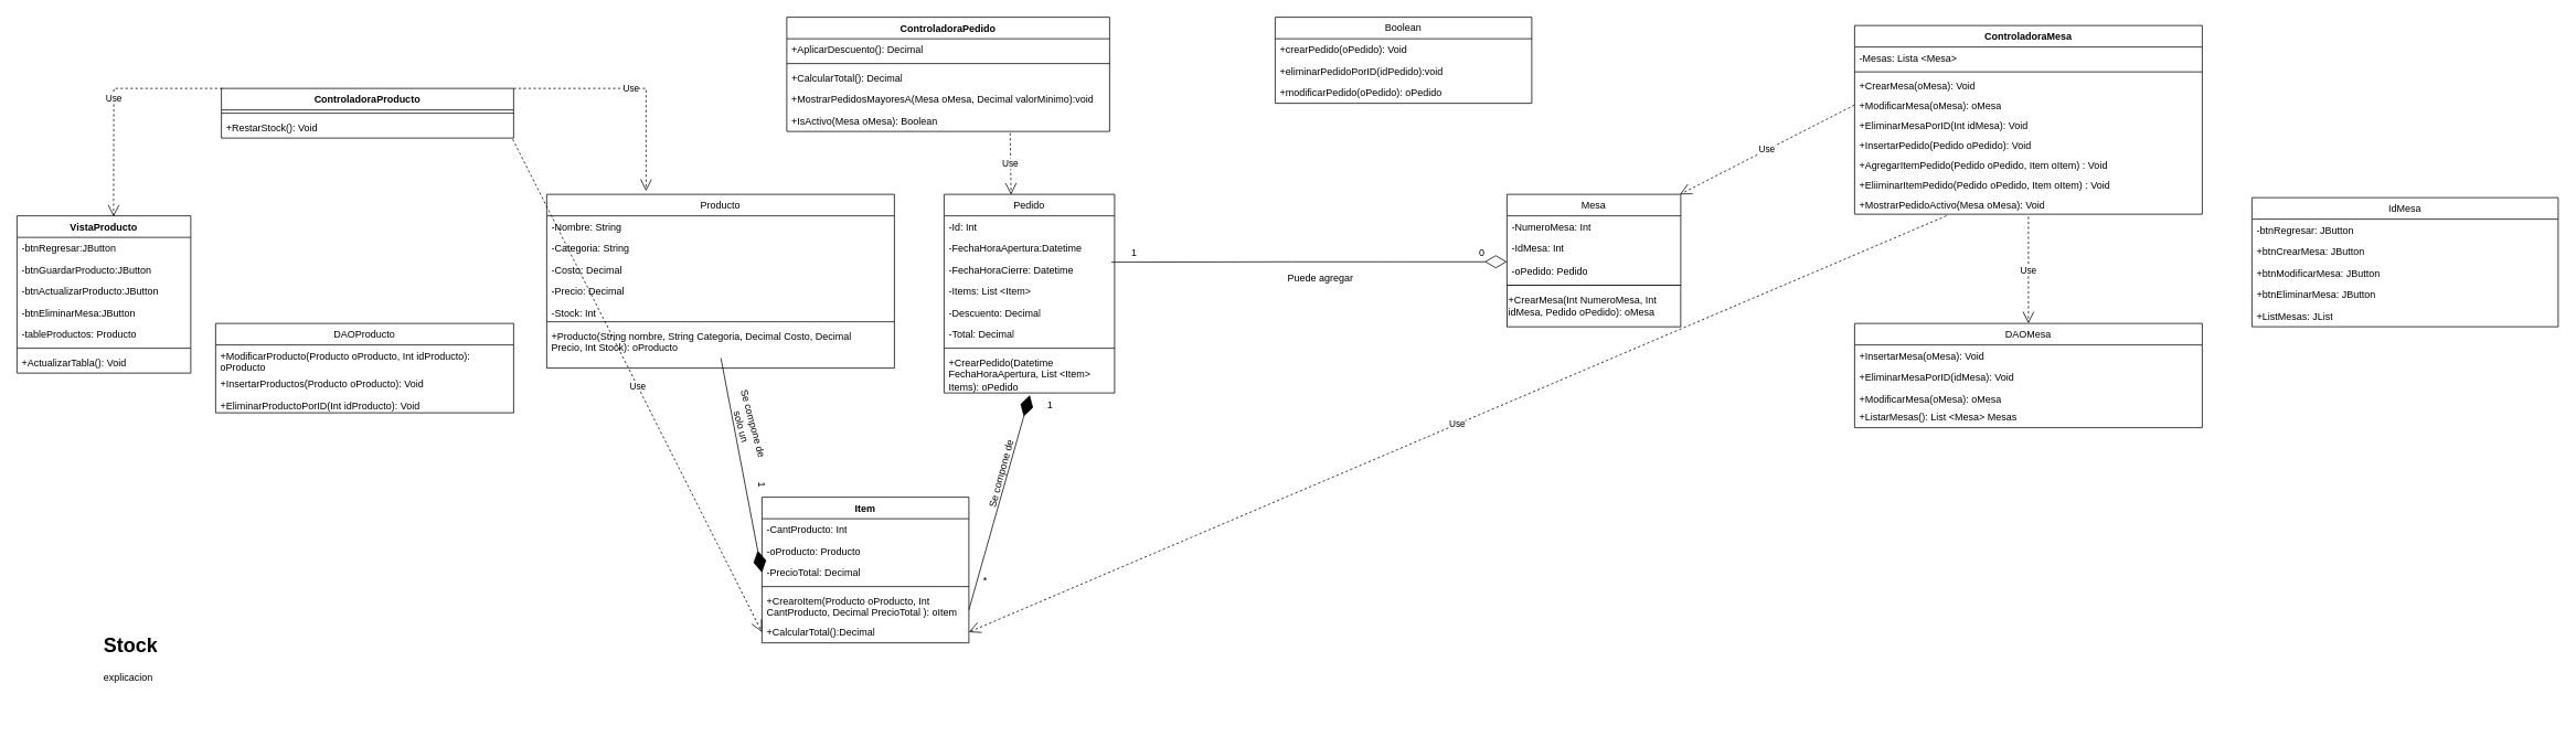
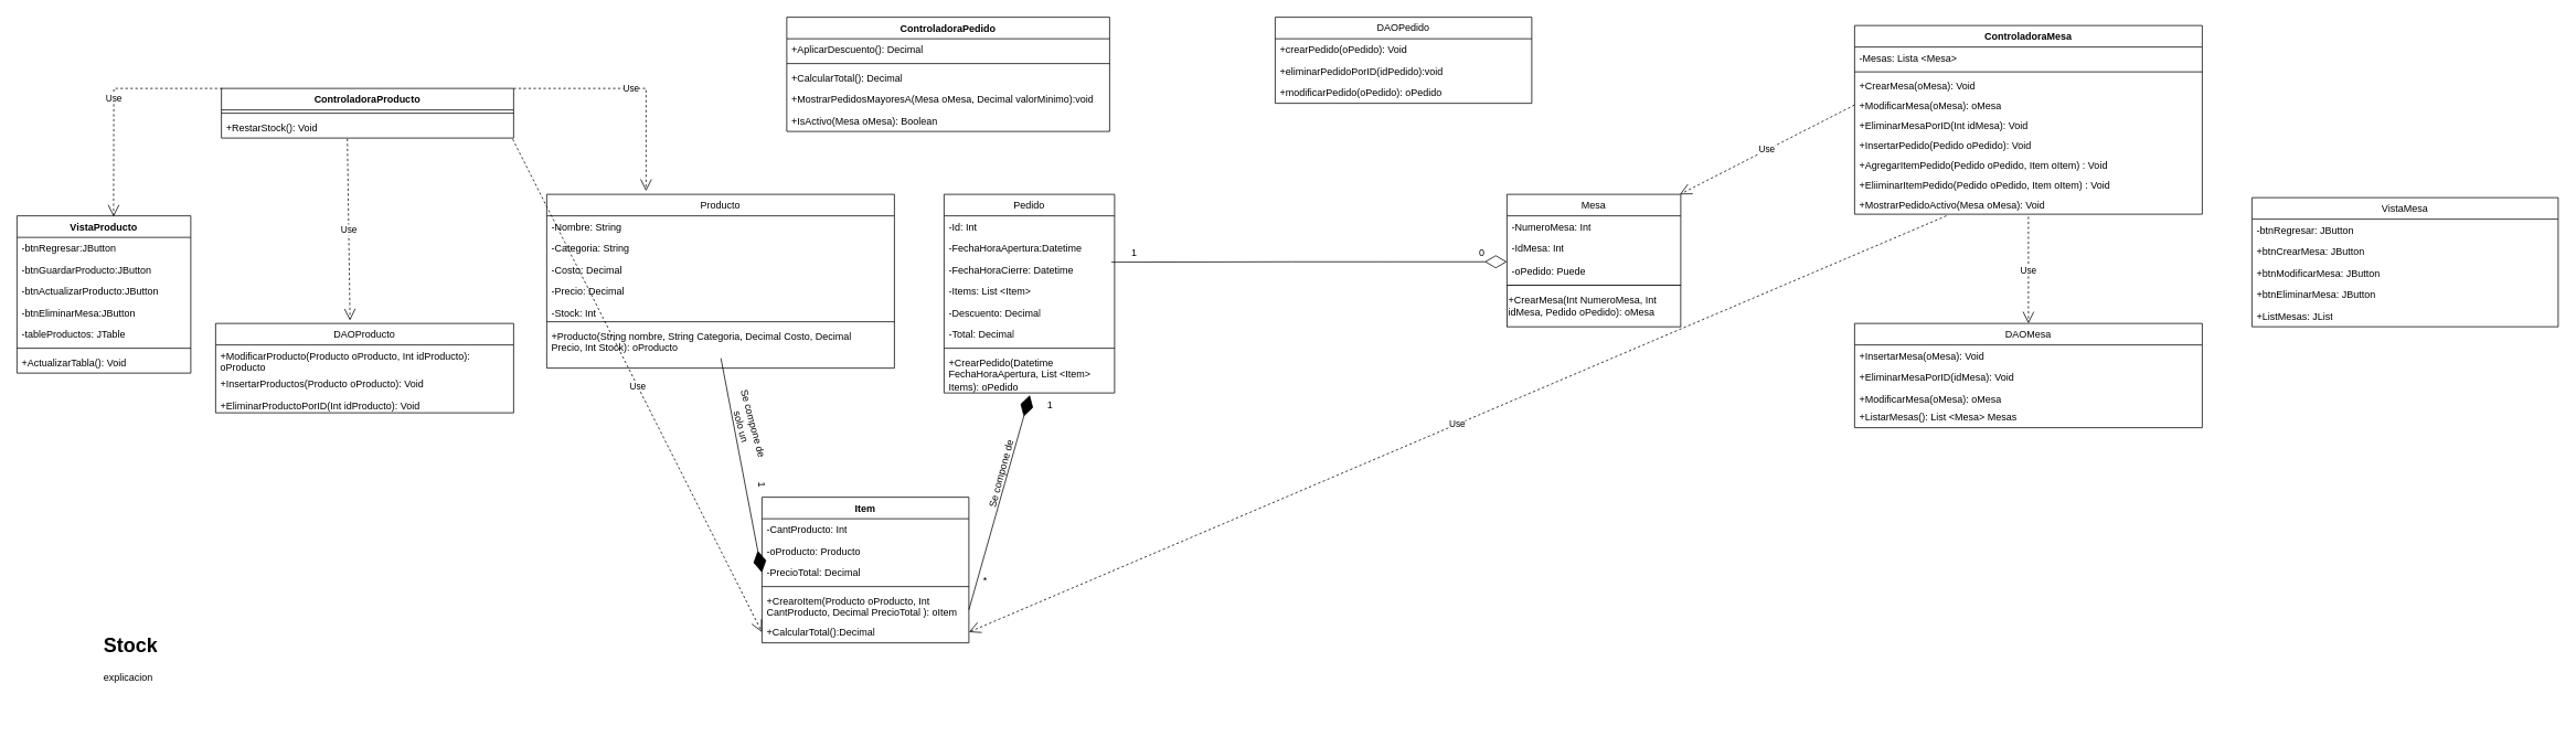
- <mxCell id="77" value="Boolean" style="swimlane;fontStyle=0;childLayout=stackLayout;horizontal=1;startSize=26;fillColor=none;horizontalStack=0;resizeParent=1;resizeParentMax=0;resizeLast=0;collapsible=1;marginBottom=0;whiteSpace=wrap;html=1;" parent="1" vertex="1"><mxGeometry x="1540" y="20" width="310" height="104" as="geometry" /></mxCell>
+ <mxCell id="77" value="DAOPedido" style="swimlane;fontStyle=0;childLayout=stackLayout;horizontal=1;startSize=26;fillColor=none;horizontalStack=0;resizeParent=1;resizeParentMax=0;resizeLast=0;collapsible=1;marginBottom=0;whiteSpace=wrap;html=1;" parent="1" vertex="1"><mxGeometry x="1540" y="20" width="310" height="104" as="geometry" /></mxCell>
- <mxCell id="83" value="Use" style="endArrow=open;endSize=12;dashed=1;html=1;rounded=0;exitX=0.692;exitY=1.077;exitDx=0;exitDy=0;exitPerimeter=0;entryX=0.393;entryY=0.002;entryDx=0;entryDy=0;entryPerimeter=0;" edge="1" parent="1" source="76" target="15"><mxGeometry width="160" relative="1" as="geometry"><mxPoint x="1390" y="150" as="sourcePoint" /><mxPoint x="1550" y="150" as="targetPoint" /></mxGeometry></mxCell>
- <mxCell id="65" value="IdMesa" style="swimlane;fontStyle=0;childLayout=stackLayout;horizontal=1;startSize=26;fillColor=none;horizontalStack=0;resizeParent=1;resizeParentMax=0;resizeLast=0;collapsible=1;marginBottom=0;whiteSpace=wrap;html=1;" parent="1" vertex="1"><mxGeometry x="2720" y="238" width="370" height="156" as="geometry" /></mxCell>
+ <mxCell id="65" value="VistaMesa" style="swimlane;fontStyle=0;childLayout=stackLayout;horizontal=1;startSize=26;fillColor=none;horizontalStack=0;resizeParent=1;resizeParentMax=0;resizeLast=0;collapsible=1;marginBottom=0;whiteSpace=wrap;html=1;" parent="1" vertex="1"><mxGeometry x="2720" y="238" width="370" height="156" as="geometry" /></mxCell>
+ <mxCell id="94" value="Use" style="endArrow=open;endSize=12;dashed=1;html=1;rounded=0;exitX=0.431;exitY=1.033;exitDx=0;exitDy=0;exitPerimeter=0;entryX=0.451;entryY=-0.033;entryDx=0;entryDy=0;entryPerimeter=0;" edge="1" parent="1" source="29" target="30"><mxGeometry width="160" relative="1" as="geometry"><mxPoint x="420" y="290" as="sourcePoint" /><mxPoint x="723" y="780" as="targetPoint" /></mxGeometry></mxCell>
- <mxCell id="14" value="-oPedido: Pedido" style="text;strokeColor=none;fillColor=none;align=left;verticalAlign=top;spacingLeft=4;spacingRight=4;overflow=hidden;rotatable=0;points=[[0,0.5],[1,0.5]];portConstraint=eastwest;whiteSpace=wrap;html=1;" parent="11" vertex="1"><mxGeometry y="80" width="210" height="30" as="geometry" /></mxCell>
+ <mxCell id="14" value="-oPedido: Puede" style="text;strokeColor=none;fillColor=none;align=left;verticalAlign=top;spacingLeft=4;spacingRight=4;overflow=hidden;rotatable=0;points=[[0,0.5],[1,0.5]];portConstraint=eastwest;whiteSpace=wrap;html=1;" parent="11" vertex="1"><mxGeometry y="80" width="210" height="30" as="geometry" /></mxCell>
- <mxCell id="88" value="Puede agregar" style="text;html=1;strokeColor=none;fillColor=none;align=center;verticalAlign=middle;whiteSpace=wrap;rounded=0;" vertex="1" parent="1"><mxGeometry x="1520" y="320" width="150" height="30" as="geometry" /></mxCell>
- <mxCell id="56" value="-tableProductos: Producto" style="text;strokeColor=none;fillColor=none;align=left;verticalAlign=top;spacingLeft=4;spacingRight=4;overflow=hidden;rotatable=0;points=[[0,0.5],[1,0.5]];portConstraint=eastwest;whiteSpace=wrap;html=1;" parent="51" vertex="1"><mxGeometry y="130" width="210" height="26" as="geometry" /></mxCell>
+ <mxCell id="56" value="-tableProductos: JTable" style="text;strokeColor=none;fillColor=none;align=left;verticalAlign=top;spacingLeft=4;spacingRight=4;overflow=hidden;rotatable=0;points=[[0,0.5],[1,0.5]];portConstraint=eastwest;whiteSpace=wrap;html=1;" parent="51" vertex="1"><mxGeometry y="130" width="210" height="26" as="geometry" /></mxCell>
